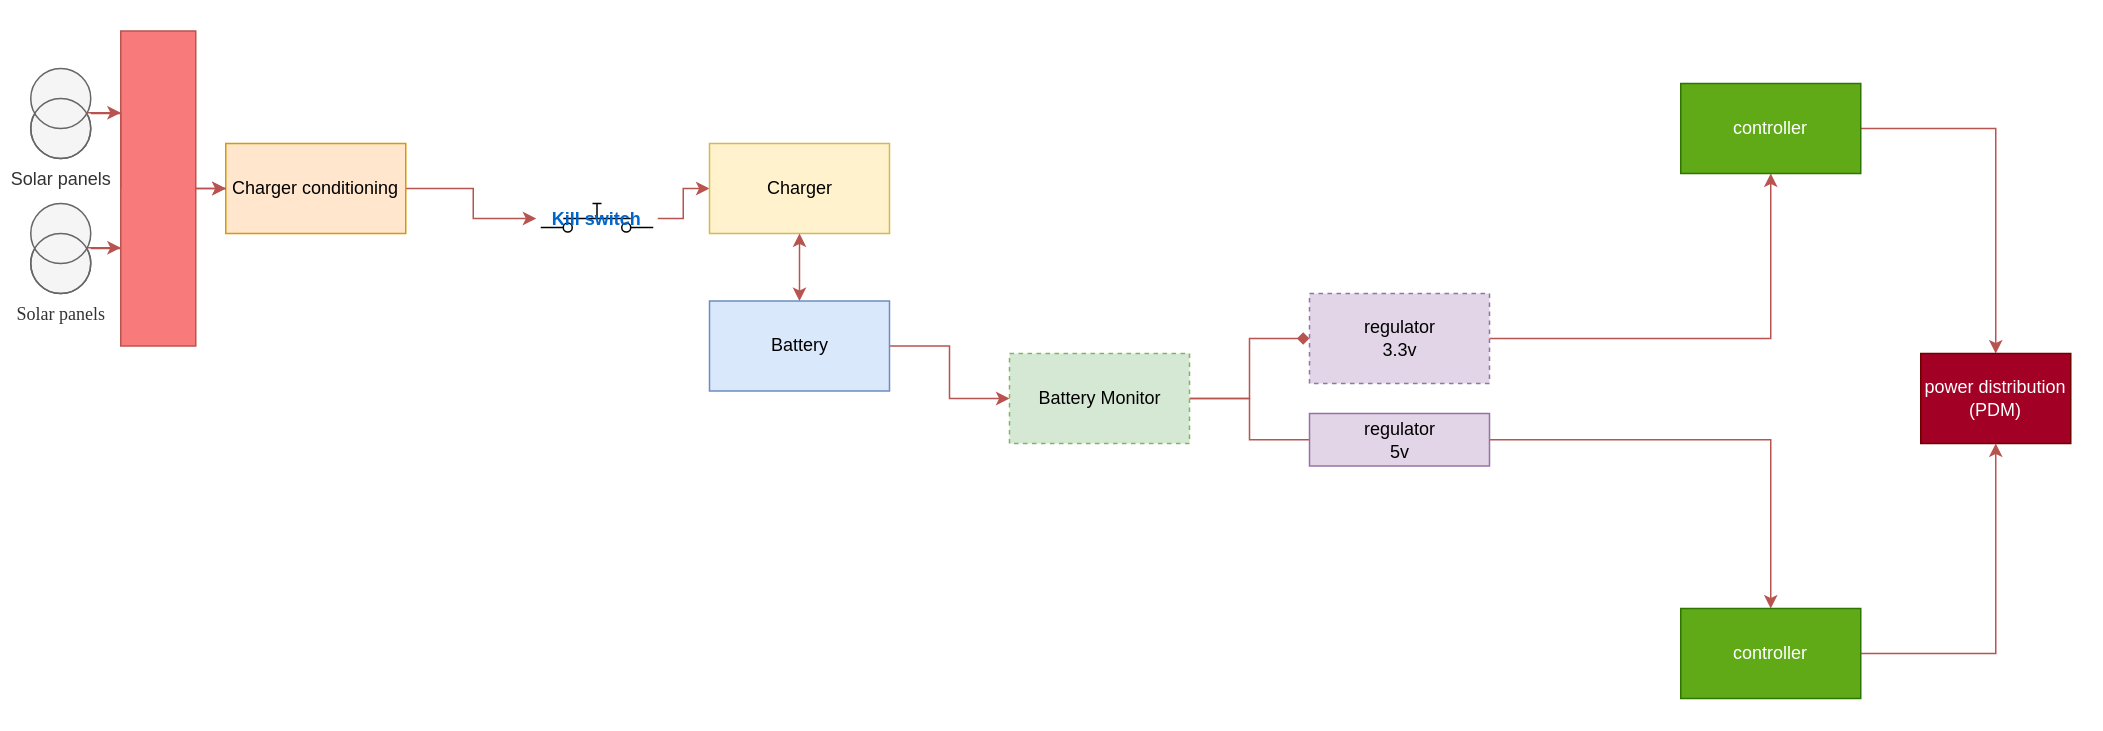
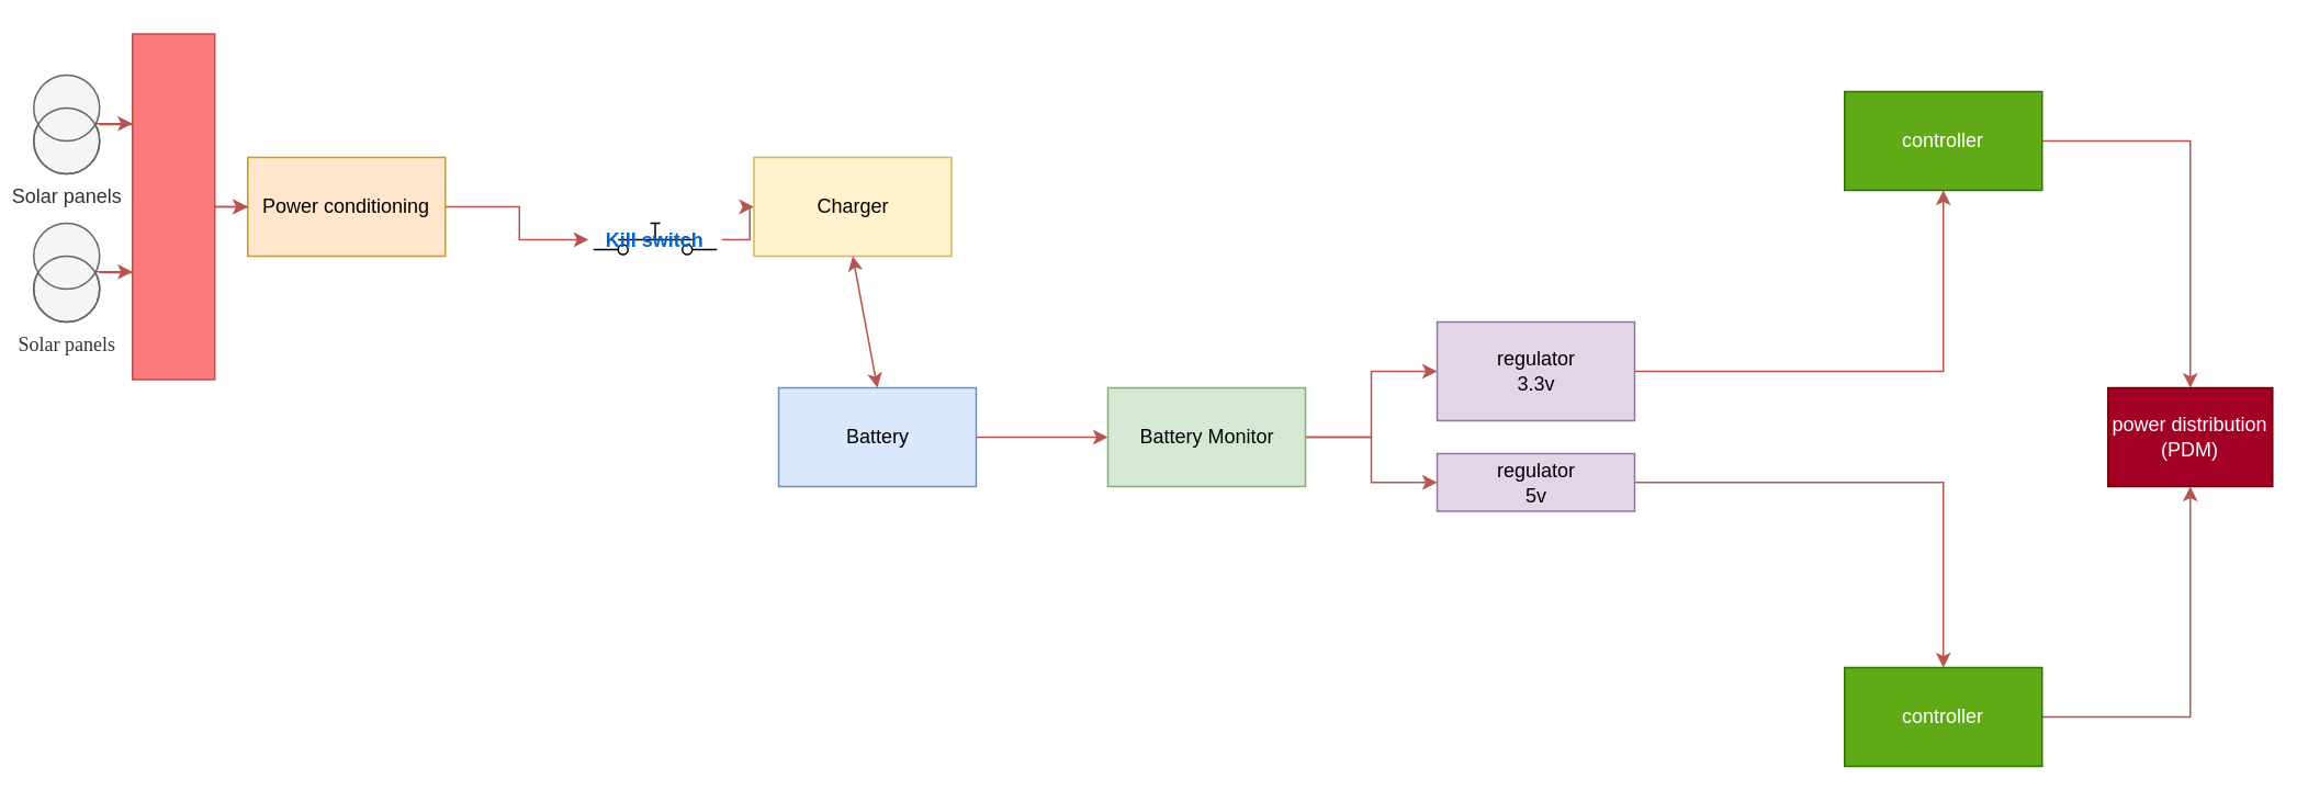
- <mxCell id="3" value="Charger conditioning&lt;br&gt;" style="rounded=0;whiteSpace=wrap;html=1;fillColor=#ffe6cc;strokeColor=#d79b00;" parent="1" vertex="1"><mxGeometry x="150" y="95" width="120" height="60" as="geometry" /></mxCell>
+ <mxCell id="3" value="Power conditioning&lt;br&gt;" style="rounded=0;whiteSpace=wrap;html=1;fillColor=#ffe6cc;strokeColor=#d79b00;" parent="1" vertex="1"><mxGeometry x="150" y="95" width="120" height="60" as="geometry" /></mxCell>
- <mxCell id="8" value="Charger" style="whiteSpace=wrap;html=1;fillColor=#fff2cc;strokeColor=#d6b656;" parent="1" vertex="1"><mxGeometry x="472.5" y="95" width="120" height="60" as="geometry" /></mxCell>
+ <mxCell id="8" value="Charger" style="whiteSpace=wrap;html=1;fillColor=#fff2cc;strokeColor=#d6b656;" parent="1" vertex="1"><mxGeometry x="457.5" y="95" width="120" height="60" as="geometry" /></mxCell>
- <mxCell id="12" value="" style="edgeStyle=orthogonalEdgeStyle;rounded=0;orthogonalLoop=1;jettySize=auto;html=1;fillColor=#f8cecc;strokeColor=#b85450;endArrow=diamond;" parent="1" source="14" target="16" edge="1"><mxGeometry relative="1" as="geometry" /></mxCell>
+ <mxCell id="12" value="" style="edgeStyle=orthogonalEdgeStyle;rounded=0;orthogonalLoop=1;jettySize=auto;html=1;fillColor=#f8cecc;strokeColor=#b85450;" parent="1" source="14" target="16" edge="1"><mxGeometry relative="1" as="geometry" /></mxCell>
- <mxCell id="16" value="regulator&lt;br&gt;3.3v" style="whiteSpace=wrap;html=1;fillColor=#e1d5e7;strokeColor=#9673a6;dashed=1;" parent="1" vertex="1"><mxGeometry x="872.5" y="195" width="120" height="60" as="geometry" /></mxCell>
+ <mxCell id="16" value="regulator&lt;br&gt;3.3v" style="whiteSpace=wrap;html=1;fillColor=#e1d5e7;strokeColor=#9673a6;" parent="1" vertex="1"><mxGeometry x="872.5" y="195" width="120" height="60" as="geometry" /></mxCell>
- <mxCell id="10" value="Battery" style="whiteSpace=wrap;html=1;fillColor=#dae8fc;strokeColor=#6c8ebf;" parent="1" vertex="1"><mxGeometry x="472.5" y="200" width="120" height="60" as="geometry" /></mxCell>
+ <mxCell id="10" value="Battery" style="whiteSpace=wrap;html=1;fillColor=#dae8fc;strokeColor=#6c8ebf;" parent="1" vertex="1"><mxGeometry x="472.5" y="235" width="120" height="60" as="geometry" /></mxCell>
- <mxCell id="14" value="Battery Monitor" style="whiteSpace=wrap;html=1;fillColor=#d5e8d4;strokeColor=#82b366;dashed=1;" parent="1" vertex="1"><mxGeometry x="672.5" y="235" width="120" height="60" as="geometry" /></mxCell>
+ <mxCell id="14" value="Battery Monitor" style="whiteSpace=wrap;html=1;fillColor=#d5e8d4;strokeColor=#82b366;" parent="1" vertex="1"><mxGeometry x="672.5" y="235" width="120" height="60" as="geometry" /></mxCell>
- <mxCell id="13" value="" style="edgeStyle=orthogonalEdgeStyle;rounded=0;orthogonalLoop=1;jettySize=auto;html=1;fillColor=#f8cecc;strokeColor=#b85450;endArrow=none;" parent="1" source="14" target="18" edge="1"><mxGeometry relative="1" as="geometry" /></mxCell>
+ <mxCell id="13" value="" style="edgeStyle=orthogonalEdgeStyle;rounded=0;orthogonalLoop=1;jettySize=auto;html=1;fillColor=#f8cecc;strokeColor=#b85450;" parent="1" source="14" target="18" edge="1"><mxGeometry relative="1" as="geometry" /></mxCell>
